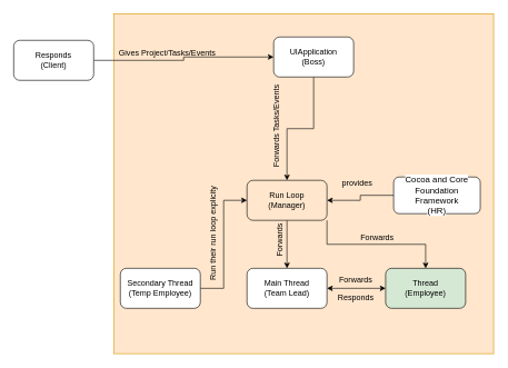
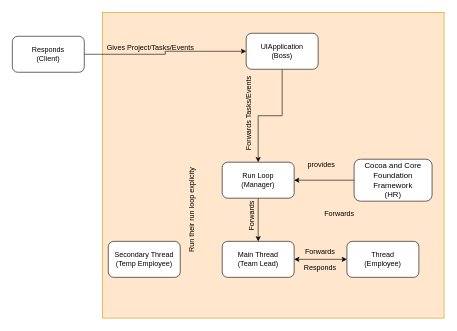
- <mxCell id="20" value="&lt;span style=&quot;font-family: &amp;#34;lucida grande&amp;#34; , &amp;#34;lucida sans unicode&amp;#34; , &amp;#34;helvetica&amp;#34; , &amp;#34;arial&amp;#34; , &amp;#34;verdana&amp;#34; , sans-serif ; font-size: 13px ; background-color: rgb(255 , 255 , 255)&quot;&gt;Cocoa and Core Foundation Framework&lt;br&gt;(HR)&lt;br&gt;&lt;/span&gt;" style="rounded=1;whiteSpace=wrap;html=1;" vertex="1" parent="1"><mxGeometry x="590" y="265" width="130" height="55" as="geometry" /></mxCell>
+ <mxCell id="20" value="&lt;span style=&quot;font-family: &amp;#34;lucida grande&amp;#34; , &amp;#34;lucida sans unicode&amp;#34; , &amp;#34;helvetica&amp;#34; , &amp;#34;arial&amp;#34; , &amp;#34;verdana&amp;#34; , sans-serif ; font-size: 13px ; background-color: rgb(255 , 255 , 255)&quot;&gt;Cocoa and Core Foundation Framework&lt;br&gt;(HR)&lt;br&gt;&lt;/span&gt;" style="rounded=1;whiteSpace=wrap;html=1;" vertex="1" parent="1"><mxGeometry x="590" y="265" width="130" height="70" as="geometry" /></mxCell>
- <mxCell id="5" value="Run Loop&lt;br&gt;(Manager)" style="rounded=1;whiteSpace=wrap;html=1;fillColor=#ffe6cc;" vertex="1" parent="1"><mxGeometry x="370" y="270" width="120" height="60" as="geometry" /></mxCell>
+ <mxCell id="5" value="Run Loop&lt;br&gt;(Manager)" style="rounded=1;whiteSpace=wrap;html=1;" vertex="1" parent="1"><mxGeometry x="370" y="270" width="120" height="60" as="geometry" /></mxCell>
- <mxCell id="4" style="edgeStyle=orthogonalEdgeStyle;rounded=0;orthogonalLoop=1;jettySize=auto;html=1;exitX=1;exitY=1;exitDx=0;exitDy=0;startArrow=none;startFill=0;" edge="1" parent="1" source="5" target="6"><mxGeometry relative="1" as="geometry" /></mxCell>
- <mxCell id="11" style="edgeStyle=orthogonalEdgeStyle;rounded=0;orthogonalLoop=1;jettySize=auto;html=1;entryX=0;entryY=0.5;entryDx=0;entryDy=0;startArrow=none;startFill=0;" edge="1" parent="1" source="12" target="5"><mxGeometry relative="1" as="geometry" /></mxCell>
- <mxCell id="6" value="Thread&lt;br&gt;(Employee)" style="rounded=1;whiteSpace=wrap;html=1;fillColor=#d5e8d4;" vertex="1" parent="1"><mxGeometry x="578" y="402" width="120" height="60" as="geometry" /></mxCell>
+ <mxCell id="6" value="Thread&lt;br&gt;(Employee)" style="rounded=1;whiteSpace=wrap;html=1;" vertex="1" parent="1"><mxGeometry x="578" y="402" width="120" height="60" as="geometry" /></mxCell>
